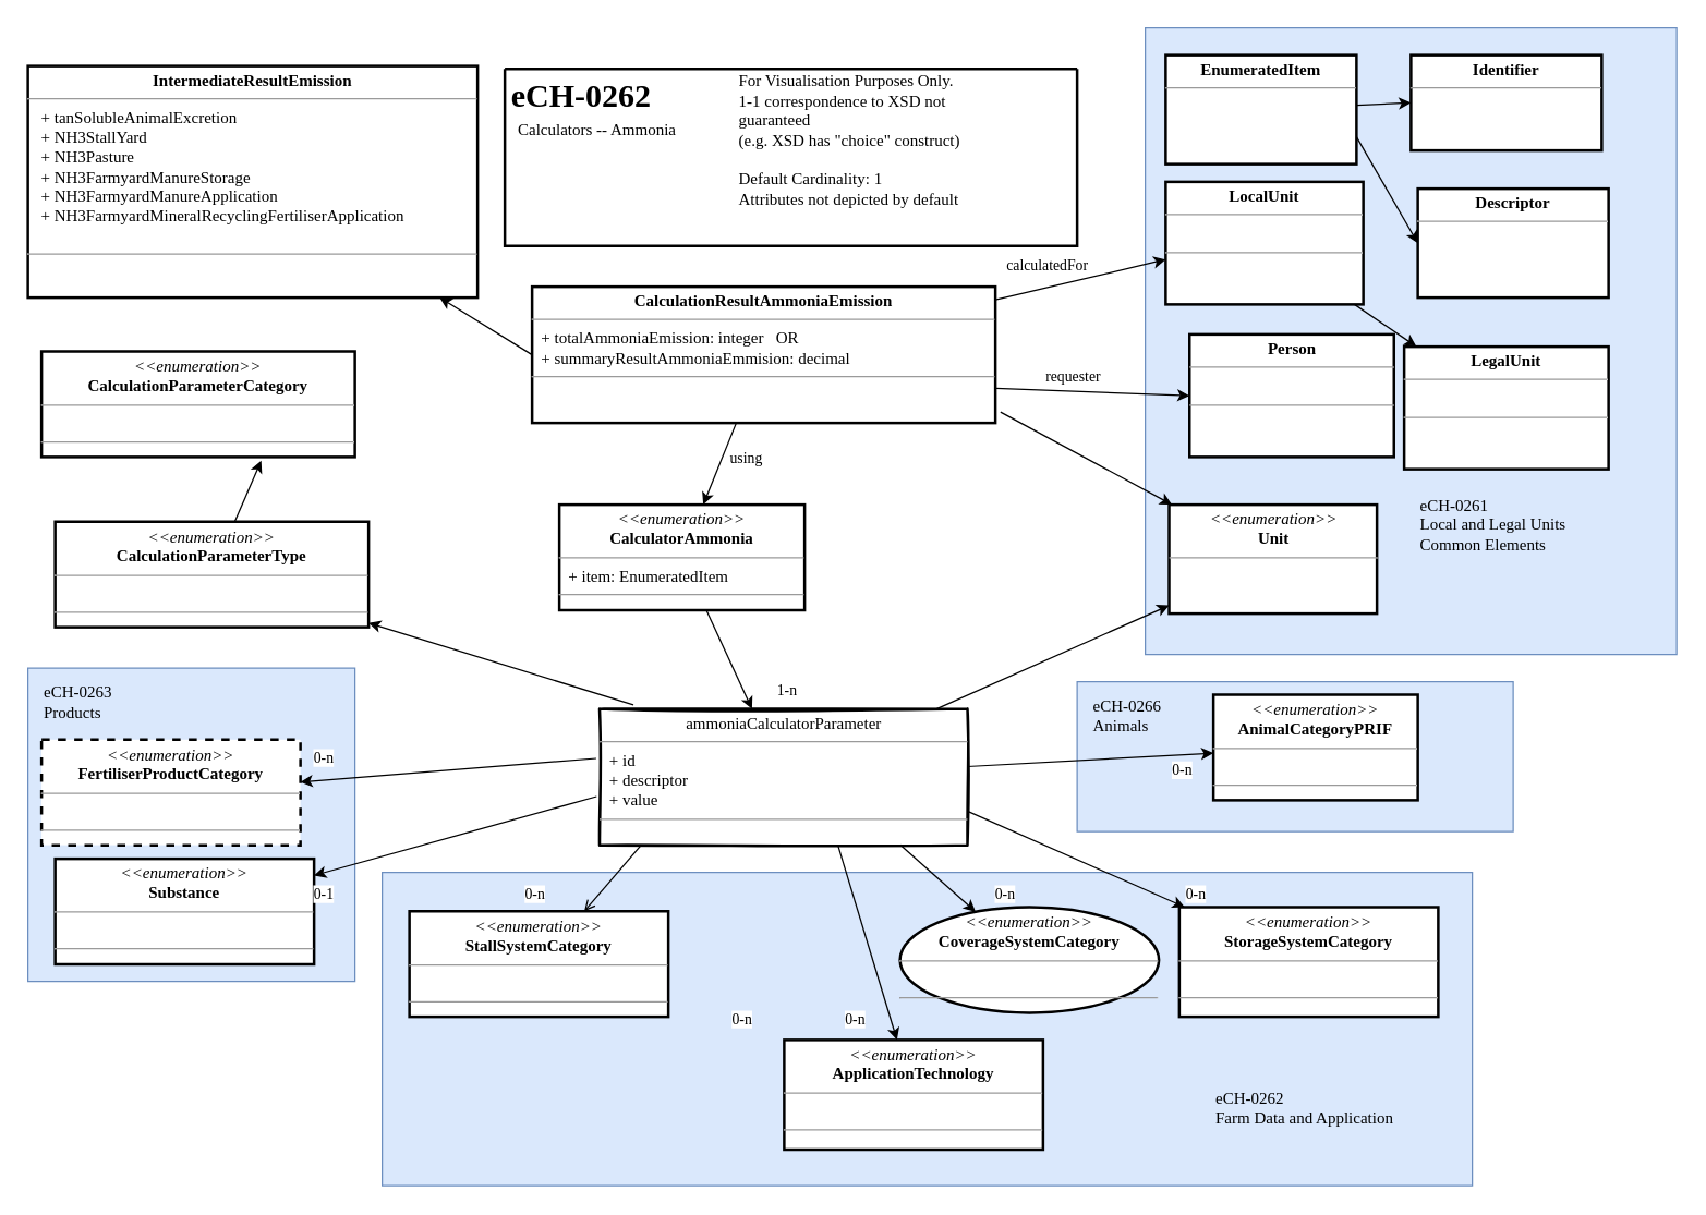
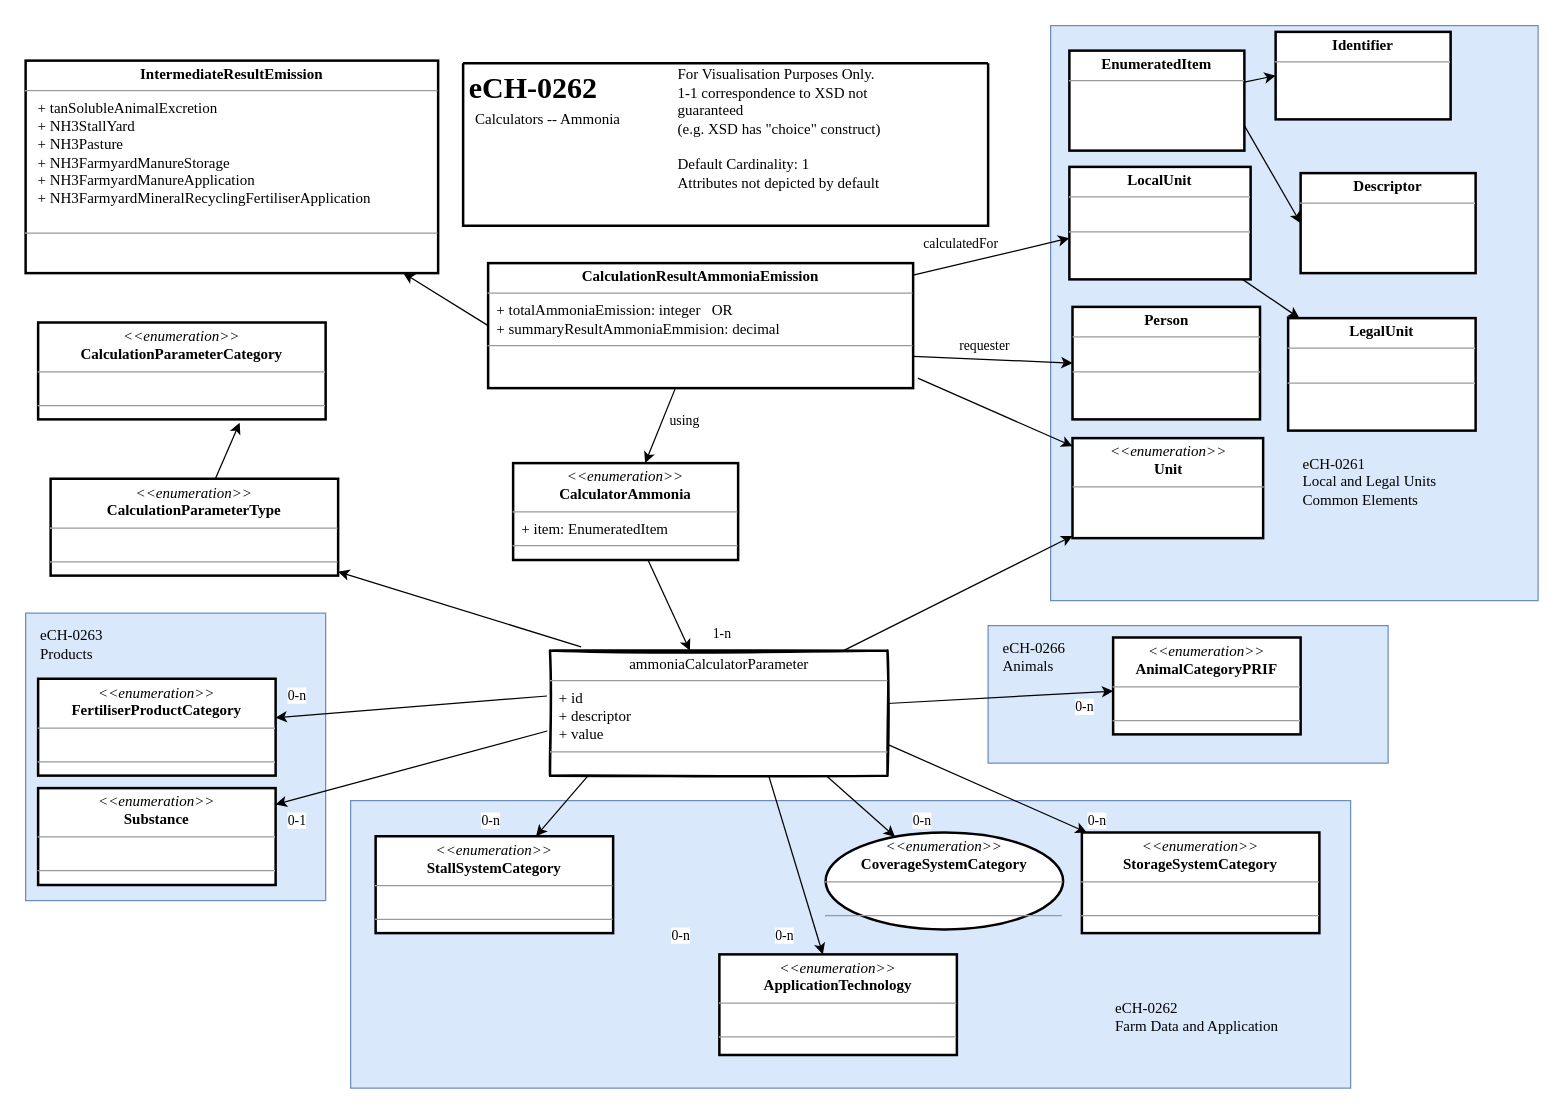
- <mxCell id="5" value="&lt;p style=&quot;margin:0px;margin-top:4px;text-align:center;&quot;&gt;&lt;b&gt;Identifier&lt;/b&gt;&lt;/p&gt;&lt;hr size=&quot;1&quot;&gt;&lt;p style=&quot;margin:0px;margin-left:4px;&quot;&gt;&lt;br&gt;&lt;/p&gt;" style="verticalAlign=top;align=left;overflow=fill;fontSize=12;fontFamily=Verdana;html=1;strokeWidth=2;" parent="1" vertex="1"><mxGeometry x="1035" y="40" width="140" height="70" as="geometry" /></mxCell>
+ <mxCell id="5" value="&lt;p style=&quot;margin:0px;margin-top:4px;text-align:center;&quot;&gt;&lt;b&gt;Identifier&lt;/b&gt;&lt;/p&gt;&lt;hr size=&quot;1&quot;&gt;&lt;p style=&quot;margin:0px;margin-left:4px;&quot;&gt;&lt;br&gt;&lt;/p&gt;" style="verticalAlign=top;align=left;overflow=fill;fontSize=12;fontFamily=Verdana;html=1;strokeWidth=2;" parent="1" vertex="1"><mxGeometry x="1020" y="25" width="140" height="70" as="geometry" /></mxCell>
- <mxCell id="23" value="&lt;p style=&quot;margin:0px;margin-top:4px;text-align:center;&quot;&gt;&lt;b&gt;Person&lt;/b&gt;&lt;/p&gt;&lt;hr size=&quot;1&quot;&gt;&lt;p style=&quot;margin:0px;margin-left:4px;&quot;&gt;&amp;nbsp;&lt;br&gt;&lt;/p&gt;&lt;hr size=&quot;1&quot;&gt;&lt;p style=&quot;margin:0px;margin-left:4px;&quot;&gt;&lt;br&gt;&lt;/p&gt;" style="verticalAlign=top;align=left;overflow=fill;fontSize=12;fontFamily=Verdana;html=1;strokeWidth=2;" parent="1" vertex="1"><mxGeometry x="872.5" y="245" width="150" height="90" as="geometry" /></mxCell>
+ <mxCell id="23" value="&lt;p style=&quot;margin:0px;margin-top:4px;text-align:center;&quot;&gt;&lt;b&gt;Person&lt;/b&gt;&lt;/p&gt;&lt;hr size=&quot;1&quot;&gt;&lt;p style=&quot;margin:0px;margin-left:4px;&quot;&gt;&amp;nbsp;&lt;br&gt;&lt;/p&gt;&lt;hr size=&quot;1&quot;&gt;&lt;p style=&quot;margin:0px;margin-left:4px;&quot;&gt;&lt;br&gt;&lt;/p&gt;" style="verticalAlign=top;align=left;overflow=fill;fontSize=12;fontFamily=Verdana;html=1;strokeWidth=2;" parent="1" vertex="1"><mxGeometry x="857.5" y="245" width="150" height="90" as="geometry" /></mxCell>
- <mxCell id="3" value="&lt;p style=&quot;margin:0px;margin-top:4px;text-align:center;&quot;&gt;&lt;i&gt;&amp;lt;&amp;lt;enumeration&amp;gt;&amp;gt;&lt;/i&gt;&lt;br&gt;&lt;b&gt;Unit&lt;/b&gt;&lt;/p&gt;&lt;hr size=&quot;1&quot;&gt;&lt;p style=&quot;margin:0px;margin-left:4px;&quot;&gt;&lt;br&gt;&lt;/p&gt;" style="verticalAlign=top;align=left;overflow=fill;fontSize=12;fontFamily=Verdana;html=1;strokeWidth=2;" parent="1" vertex="1"><mxGeometry x="857.5" y="370" width="152.5" height="80" as="geometry" /></mxCell>
+ <mxCell id="3" value="&lt;p style=&quot;margin:0px;margin-top:4px;text-align:center;&quot;&gt;&lt;i&gt;&amp;lt;&amp;lt;enumeration&amp;gt;&amp;gt;&lt;/i&gt;&lt;br&gt;&lt;b&gt;Unit&lt;/b&gt;&lt;/p&gt;&lt;hr size=&quot;1&quot;&gt;&lt;p style=&quot;margin:0px;margin-left:4px;&quot;&gt;&lt;br&gt;&lt;/p&gt;" style="verticalAlign=top;align=left;overflow=fill;fontSize=12;fontFamily=Verdana;html=1;strokeWidth=2;" parent="1" vertex="1"><mxGeometry x="857.5" y="350" width="152.5" height="80" as="geometry" /></mxCell>
- <mxCell id="39" value="&lt;p style=&quot;margin:0px;margin-top:4px;text-align:center;&quot;&gt;&lt;i&gt;&amp;lt;&amp;lt;enumeration&amp;gt;&amp;gt;&lt;/i&gt;&lt;br&gt;&lt;b&gt;FertiliserProductCategory&lt;/b&gt;&lt;/p&gt;&lt;hr size=&quot;1&quot;&gt;&lt;p style=&quot;margin:0px;margin-left:4px;&quot;&gt;&amp;nbsp;&lt;br&gt;&lt;/p&gt;&lt;hr size=&quot;1&quot;&gt;&lt;p style=&quot;margin:0px;margin-left:4px;&quot;&gt;&lt;br&gt;&lt;/p&gt;" style="verticalAlign=top;align=left;overflow=fill;fontSize=12;fontFamily=Verdana;html=1;strokeWidth=2;dashed=1;" parent="1" vertex="1"><mxGeometry x="30" y="542.5" width="190" height="77.5" as="geometry" /></mxCell>
+ <mxCell id="39" value="&lt;p style=&quot;margin:0px;margin-top:4px;text-align:center;&quot;&gt;&lt;i&gt;&amp;lt;&amp;lt;enumeration&amp;gt;&amp;gt;&lt;/i&gt;&lt;br&gt;&lt;b&gt;FertiliserProductCategory&lt;/b&gt;&lt;/p&gt;&lt;hr size=&quot;1&quot;&gt;&lt;p style=&quot;margin:0px;margin-left:4px;&quot;&gt;&amp;nbsp;&lt;br&gt;&lt;/p&gt;&lt;hr size=&quot;1&quot;&gt;&lt;p style=&quot;margin:0px;margin-left:4px;&quot;&gt;&lt;br&gt;&lt;/p&gt;" style="verticalAlign=top;align=left;overflow=fill;fontSize=12;fontFamily=Verdana;html=1;strokeWidth=2;" parent="1" vertex="1"><mxGeometry x="30" y="542.5" width="190" height="77.5" as="geometry" /></mxCell>
- <mxCell id="53" value="" style="endArrow=open;html=1;fontFamily=Verdana;curved=1;exitX=0.113;exitY=1;exitDx=0;exitDy=0;exitPerimeter=0;" parent="1" source="29" target="37" edge="1"><mxGeometry width="50" height="50" relative="1" as="geometry"><mxPoint x="447.34" y="594.3" as="sourcePoint" /><mxPoint x="230" y="653.064" as="targetPoint" /></mxGeometry></mxCell>
+ <mxCell id="53" value="" style="endArrow=classic;html=1;fontFamily=Verdana;curved=1;exitX=0.113;exitY=1;exitDx=0;exitDy=0;exitPerimeter=0;" parent="1" source="29" target="37" edge="1"><mxGeometry width="50" height="50" relative="1" as="geometry"><mxPoint x="447.34" y="594.3" as="sourcePoint" /><mxPoint x="230" y="653.064" as="targetPoint" /></mxGeometry></mxCell>
- <mxCell id="41" value="&lt;p style=&quot;margin:0px;margin-top:4px;text-align:center;&quot;&gt;&lt;i&gt;&amp;lt;&amp;lt;enumeration&amp;gt;&amp;gt;&lt;/i&gt;&lt;br&gt;&lt;b&gt;Substance&lt;/b&gt;&lt;/p&gt;&lt;hr size=&quot;1&quot;&gt;&lt;p style=&quot;margin:0px;margin-left:4px;&quot;&gt;&amp;nbsp;&lt;br&gt;&lt;/p&gt;&lt;hr size=&quot;1&quot;&gt;&lt;p style=&quot;margin:0px;margin-left:4px;&quot;&gt;&lt;br&gt;&lt;/p&gt;" style="verticalAlign=top;align=left;overflow=fill;fontSize=12;fontFamily=Verdana;html=1;strokeWidth=2;" parent="1" vertex="1"><mxGeometry x="40" y="630" width="190" height="77.5" as="geometry" /></mxCell>
+ <mxCell id="41" value="&lt;p style=&quot;margin:0px;margin-top:4px;text-align:center;&quot;&gt;&lt;i&gt;&amp;lt;&amp;lt;enumeration&amp;gt;&amp;gt;&lt;/i&gt;&lt;br&gt;&lt;b&gt;Substance&lt;/b&gt;&lt;/p&gt;&lt;hr size=&quot;1&quot;&gt;&lt;p style=&quot;margin:0px;margin-left:4px;&quot;&gt;&amp;nbsp;&lt;br&gt;&lt;/p&gt;&lt;hr size=&quot;1&quot;&gt;&lt;p style=&quot;margin:0px;margin-left:4px;&quot;&gt;&lt;br&gt;&lt;/p&gt;" style="verticalAlign=top;align=left;overflow=fill;fontSize=12;fontFamily=Verdana;html=1;strokeWidth=2;" parent="1" vertex="1"><mxGeometry x="30" y="630" width="190" height="77.5" as="geometry" /></mxCell>
